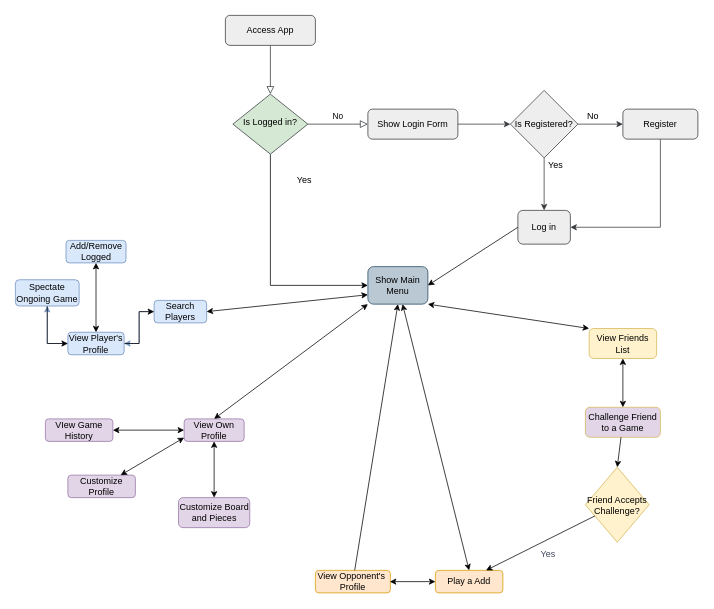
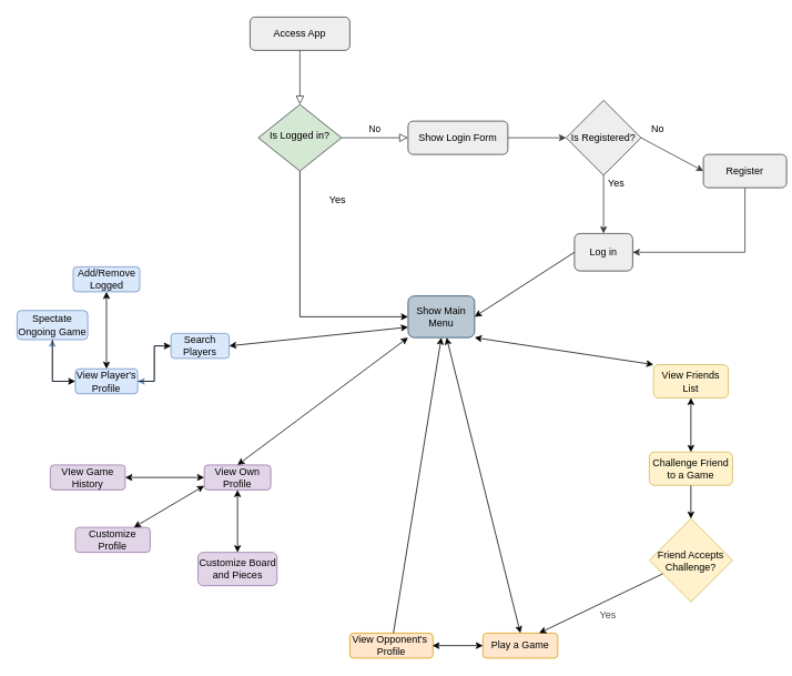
- <mxCell id="14" value="Register" style="rounded=1;whiteSpace=wrap;html=1;labelBackgroundColor=none;fillColor=#eeeeee;strokeColor=#36393d;" parent="1" vertex="1"><mxGeometry x="830" y="145" width="100" height="40" as="geometry" /></mxCell>
+ <mxCell id="14" value="Register" style="rounded=1;whiteSpace=wrap;html=1;labelBackgroundColor=none;fillColor=#eeeeee;strokeColor=#36393d;" parent="1" vertex="1"><mxGeometry x="845" y="185" width="100" height="40" as="geometry" /></mxCell>
- <mxCell id="34" value="Challenge Friend to a Game" style="rounded=1;whiteSpace=wrap;html=1;labelBackgroundColor=none;fillColor=#e1d5e7;strokeColor=#d6b656;" parent="1" vertex="1"><mxGeometry x="780" y="542.5" width="100" height="40" as="geometry" /></mxCell>
+ <mxCell id="34" value="Challenge Friend to a Game" style="rounded=1;whiteSpace=wrap;html=1;labelBackgroundColor=none;fillColor=#fff2cc;strokeColor=#d6b656;" parent="1" vertex="1"><mxGeometry x="780" y="542.5" width="100" height="40" as="geometry" /></mxCell>
- <mxCell id="36" value="Friend Accepts Challenge?" style="rhombus;whiteSpace=wrap;html=1;labelBackgroundColor=none;fillColor=#fff2cc;strokeColor=#d6b656;" parent="1" vertex="1"><mxGeometry x="780" y="622.5" width="85" height="100" as="geometry" /></mxCell>
+ <mxCell id="36" value="Friend Accepts Challenge?" style="rhombus;whiteSpace=wrap;html=1;labelBackgroundColor=none;fillColor=#fff2cc;strokeColor=#d6b656;" parent="1" vertex="1"><mxGeometry x="780" y="622.5" width="100" height="100" as="geometry" /></mxCell>
- <mxCell id="19" value="Play a Add" style="rounded=1;whiteSpace=wrap;html=1;labelBackgroundColor=none;fillColor=#ffe6cc;strokeColor=#d79b00;" parent="1" vertex="1"><mxGeometry x="580" y="760" width="90" height="30" as="geometry" /></mxCell>
+ <mxCell id="19" value="Play a Game" style="rounded=1;whiteSpace=wrap;html=1;labelBackgroundColor=none;fillColor=#ffe6cc;strokeColor=#d79b00;" parent="1" vertex="1"><mxGeometry x="580" y="760" width="90" height="30" as="geometry" /></mxCell>
